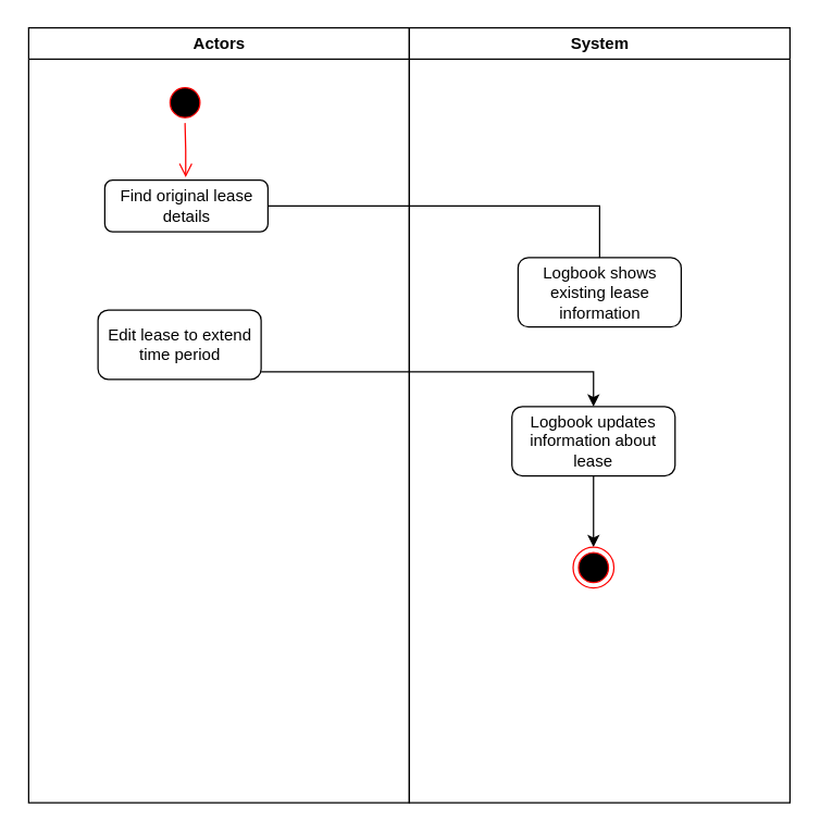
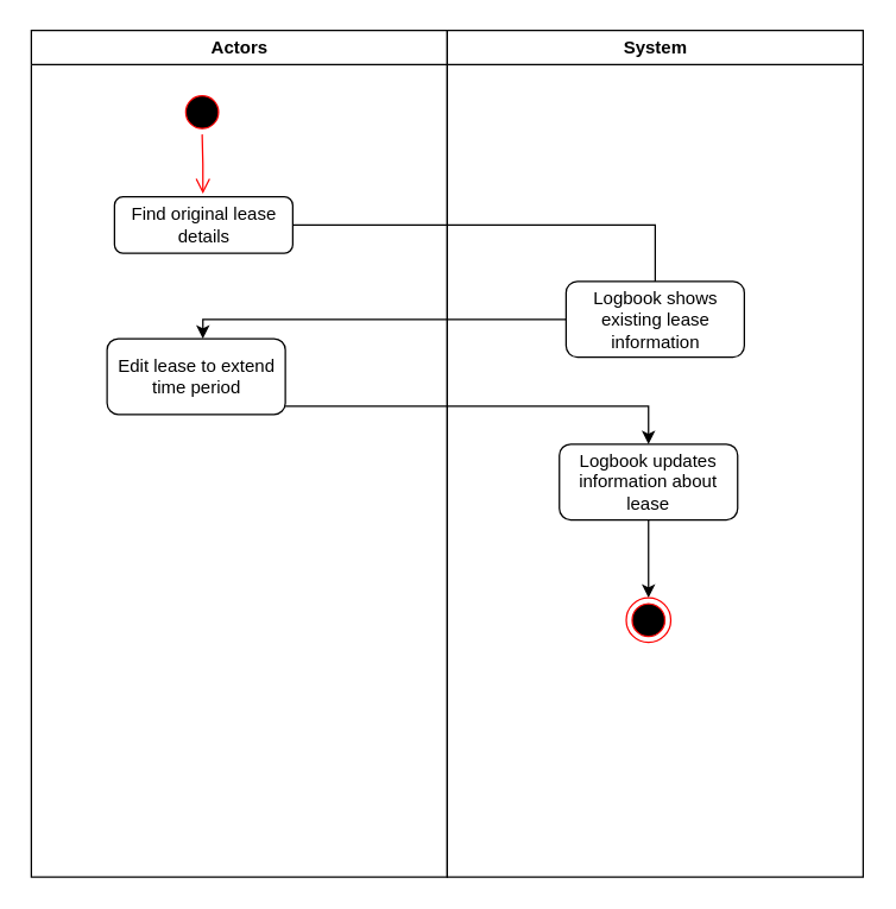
+ <mxCell id="13" value="" style="edgeStyle=orthogonalEdgeStyle;rounded=0;orthogonalLoop=1;jettySize=auto;html=1;" edge="1" parent="1" source="8" target="6"><mxGeometry relative="1" as="geometry"><Array as="points"><mxPoint x="136" y="215" /></Array></mxGeometry></mxCell>
